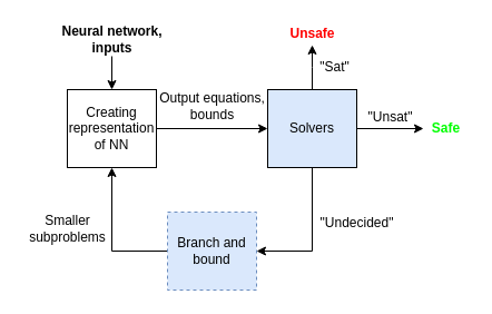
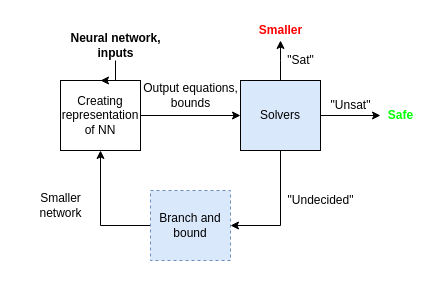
- <mxCell id="14" value="&lt;font color=&quot;#ff0000&quot;&gt;&lt;b&gt;Unsafe&lt;/b&gt;&lt;/font&gt;" style="text;html=1;align=center;verticalAlign=middle;resizable=0;points=[];autosize=1;strokeColor=none;fillColor=none;fontColor=#00FF00;" parent="1" vertex="1"><mxGeometry x="250" y="20" width="60" height="20" as="geometry" /></mxCell>
+ <mxCell id="14" value="&lt;font color=&quot;#ff0000&quot;&gt;&lt;b&gt;Smaller&lt;/b&gt;&lt;/font&gt;" style="text;html=1;align=center;verticalAlign=middle;resizable=0;points=[];autosize=1;strokeColor=none;fillColor=none;fontColor=#00FF00;" parent="1" vertex="1"><mxGeometry x="250" y="20" width="60" height="20" as="geometry" /></mxCell>
- <mxCell id="11" value="Neural network, &lt;br&gt;inputs" style="text;html=1;align=center;verticalAlign=middle;resizable=0;points=[];autosize=1;strokeColor=none;fillColor=none;fontColor=#000000;fontStyle=1" parent="1" vertex="1"><mxGeometry x="45" y="20" width="110" height="30" as="geometry" /></mxCell>
+ <mxCell id="11" value="Neural network, &lt;br&gt;inputs" style="text;html=1;align=center;verticalAlign=middle;resizable=0;points=[];autosize=1;strokeColor=none;fillColor=none;fontColor=#000000;fontStyle=1" parent="1" vertex="1"><mxGeometry x="60" y="30" width="110" height="30" as="geometry" /></mxCell>
- <mxCell id="17" value="Smaller &lt;br&gt;subproblems" style="text;html=1;align=center;verticalAlign=middle;resizable=0;points=[];autosize=1;strokeColor=none;fillColor=none;" vertex="1" parent="1"><mxGeometry x="20" y="190" width="80" height="30" as="geometry" /></mxCell>
+ <mxCell id="17" value="Smaller &lt;br&gt;network" style="text;html=1;align=center;verticalAlign=middle;resizable=0;points=[];autosize=1;strokeColor=none;fillColor=none;" vertex="1" parent="1"><mxGeometry x="20" y="190" width="80" height="30" as="geometry" /></mxCell>
